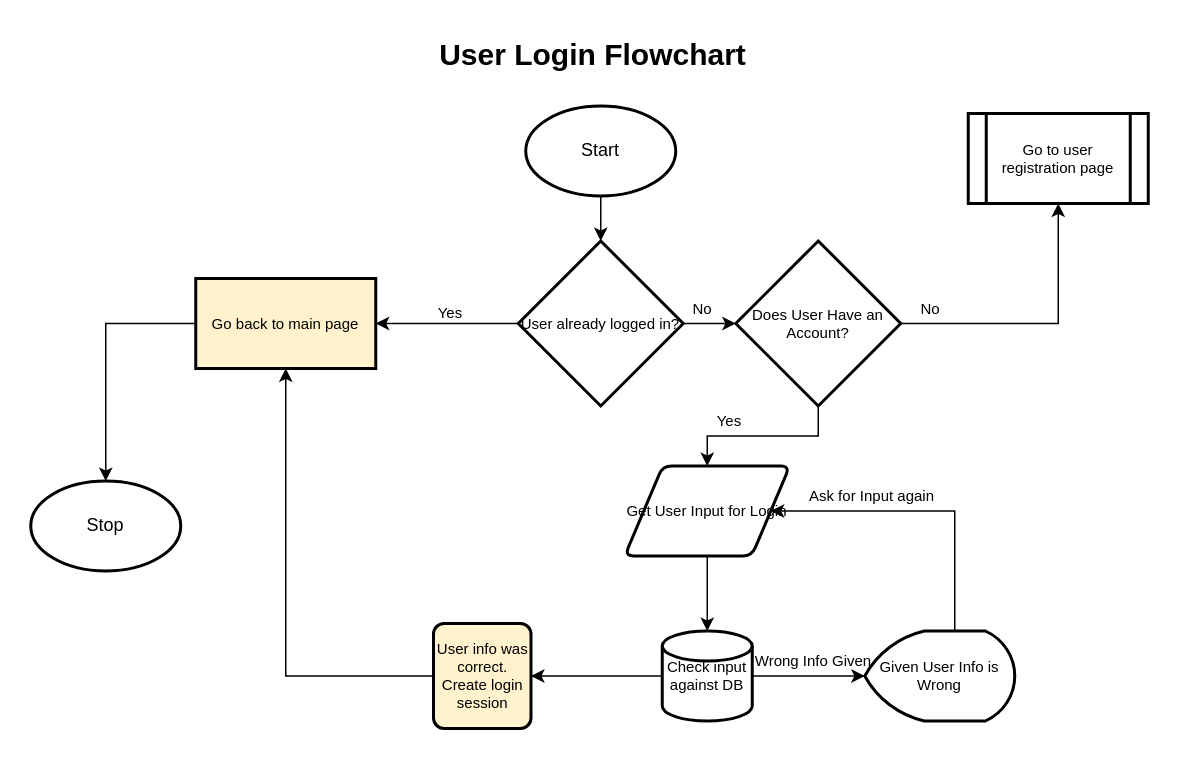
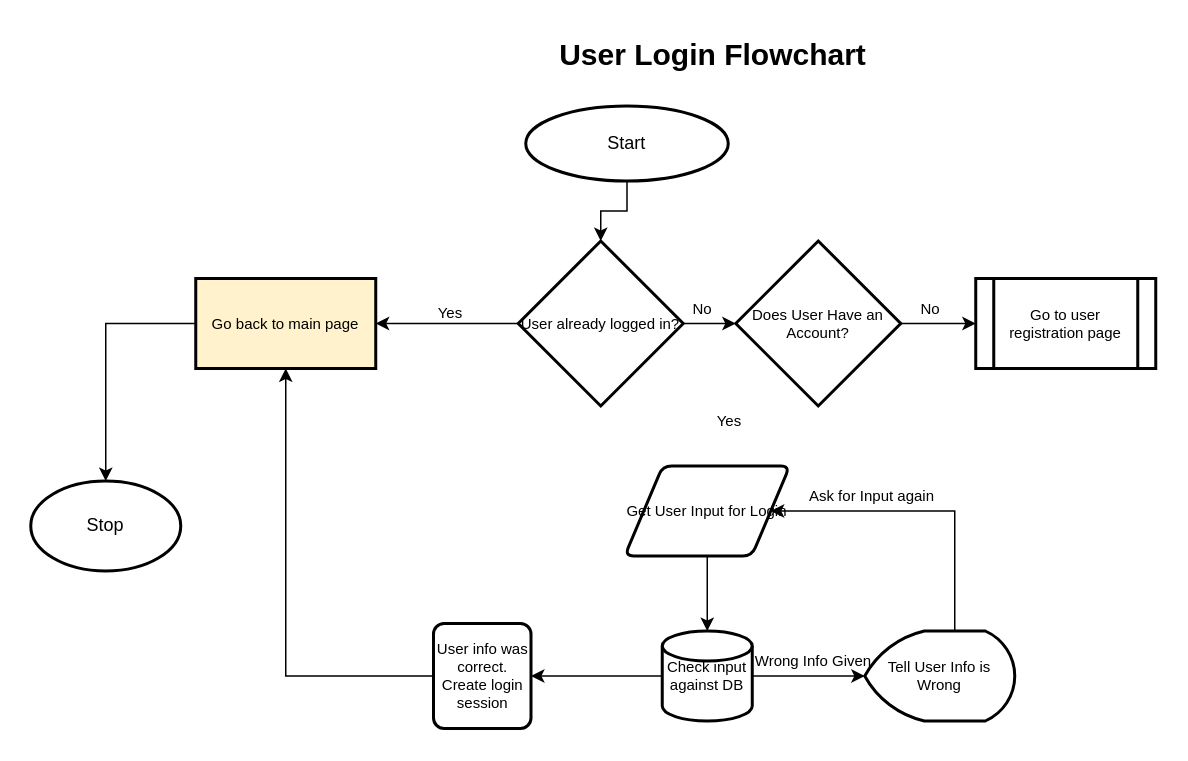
- <mxCell id="26" value="User Login Flowchart" style="text;html=1;strokeColor=none;fillColor=none;align=center;verticalAlign=middle;whiteSpace=wrap;rounded=0;fontSize=20;fontStyle=1" parent="1" vertex="1"><mxGeometry x="290" width="210" height="30" as="geometry" y="20" /></mxCell>
+ <mxCell id="26" value="User Login Flowchart" style="text;html=1;strokeColor=none;fillColor=none;align=center;verticalAlign=middle;whiteSpace=wrap;rounded=0;fontSize=20;fontStyle=1" parent="1" vertex="1"><mxGeometry x="370" y="20" width="210" height="30" as="geometry" /></mxCell>
- <mxCell id="29" value="Start" style="strokeWidth=2;html=1;shape=mxgraph.flowchart.start_1;whiteSpace=wrap;" vertex="1" parent="1"><mxGeometry x="350" y="70" width="100" height="60" as="geometry" /></mxCell>
+ <mxCell id="29" value="Start" style="strokeWidth=2;html=1;shape=mxgraph.flowchart.start_1;whiteSpace=wrap;" vertex="1" parent="1"><mxGeometry x="350" y="70" width="135" height="50" as="geometry" /></mxCell>
- <mxCell id="11" value="Go to&amp;nbsp;user registration page" style="shape=process;whiteSpace=wrap;html=1;backgroundOutline=1;strokeWidth=2;fontSize=10;" parent="1" vertex="1"><mxGeometry x="645" y="75" width="120" height="60" as="geometry" /></mxCell>
+ <mxCell id="11" value="Go to&amp;nbsp;user registration page" style="shape=process;whiteSpace=wrap;html=1;backgroundOutline=1;strokeWidth=2;fontSize=10;" parent="1" vertex="1"><mxGeometry x="650" y="185" width="120" height="60" as="geometry" /></mxCell>
- <mxCell id="9" style="edgeStyle=orthogonalEdgeStyle;rounded=0;orthogonalLoop=1;jettySize=auto;html=1;entryX=0.5;entryY=0;entryDx=0;entryDy=0;fontSize=10;" parent="1" source="10" target="15" edge="1"><mxGeometry relative="1" as="geometry" /></mxCell>
- <mxCell id="25" value="User info was correct. Create login session" style="rounded=1;whiteSpace=wrap;html=1;absoluteArcSize=1;arcSize=14;strokeWidth=2;fontSize=10;fillColor=#fff2cc;" parent="1" vertex="1"><mxGeometry x="288.5" y="415" width="65" height="70" as="geometry" /></mxCell>
+ <mxCell id="25" value="User info was correct. Create login session" style="rounded=1;whiteSpace=wrap;html=1;absoluteArcSize=1;arcSize=14;strokeWidth=2;fontSize=10;" parent="1" vertex="1"><mxGeometry x="288.5" y="415" width="65" height="70" as="geometry" /></mxCell>
- <mxCell id="21" value="Given User Info is Wrong" style="strokeWidth=2;html=1;shape=mxgraph.flowchart.display;whiteSpace=wrap;fontSize=10;" parent="1" vertex="1"><mxGeometry x="576" y="420" width="100" height="60" as="geometry" /></mxCell>
+ <mxCell id="21" value="Tell User Info is Wrong" style="strokeWidth=2;html=1;shape=mxgraph.flowchart.display;whiteSpace=wrap;fontSize=10;" parent="1" vertex="1"><mxGeometry x="576" y="420" width="100" height="60" as="geometry" /></mxCell>
